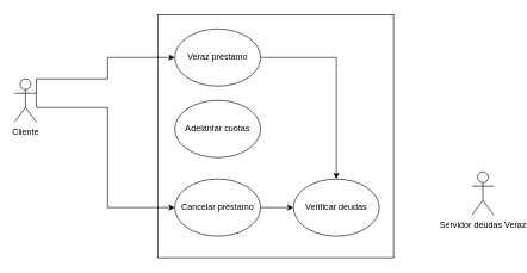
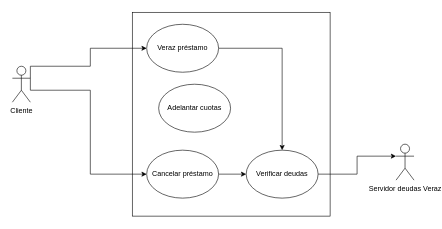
- <mxCell id="12" value="Adelantar cuotas" style="ellipse;whiteSpace=wrap;html=1;rounded=0;" vertex="1" parent="1"><mxGeometry x="244" y="140" width="120" height="80" as="geometry" /></mxCell>
+ <mxCell id="12" value="Adelantar cuotas" style="ellipse;whiteSpace=wrap;html=1;rounded=0;" vertex="1" parent="1"><mxGeometry x="264" y="140" width="120" height="80" as="geometry" /></mxCell>
+ <mxCell id="9" style="edgeStyle=orthogonalEdgeStyle;rounded=0;orthogonalLoop=1;jettySize=auto;html=1;exitX=1;exitY=0.5;exitDx=0;exitDy=0;entryX=0;entryY=0.333;entryDx=0;entryDy=0;entryPerimeter=0;" edge="1" parent="1" source="10" target="6"><mxGeometry relative="1" as="geometry" /></mxCell>
